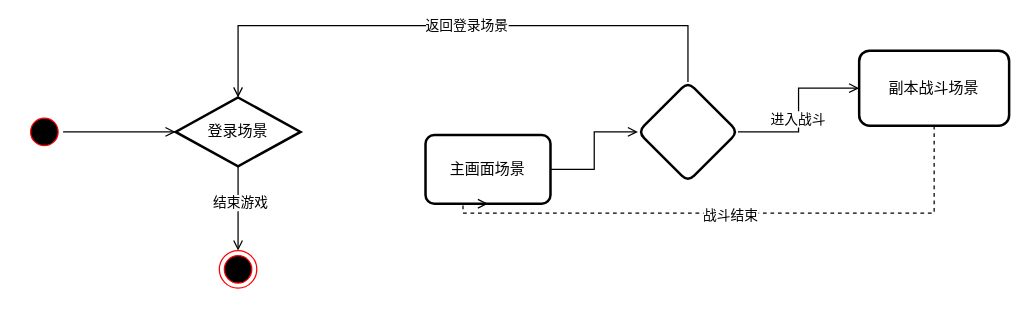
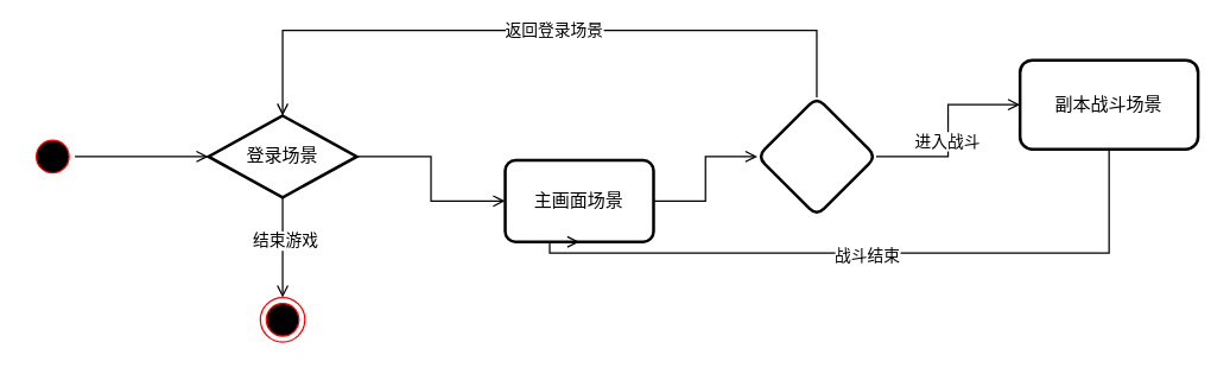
+ <mxCell id="4" value="" style="edgeStyle=orthogonalEdgeStyle;rounded=0;orthogonalLoop=1;jettySize=auto;html=1;endArrow=open;endFill=0;" edge="1" parent="1" source="7" target="9"><mxGeometry relative="1" as="geometry" /></mxCell>
- <mxCell id="15" style="edgeStyle=orthogonalEdgeStyle;rounded=0;orthogonalLoop=1;jettySize=auto;html=1;entryX=0.5;entryY=1;entryDx=0;entryDy=0;endArrow=open;endFill=0;dashed=1;" edge="1" parent="1" source="17" target="9"><mxGeometry relative="1" as="geometry"><Array as="points"><mxPoint x="747" y="170" /><mxPoint x="370" y="170" /></Array></mxGeometry></mxCell>
+ <mxCell id="15" style="edgeStyle=orthogonalEdgeStyle;rounded=0;orthogonalLoop=1;jettySize=auto;html=1;entryX=0.5;entryY=1;entryDx=0;entryDy=0;endArrow=open;endFill=0;" edge="1" parent="1" source="17" target="9"><mxGeometry relative="1" as="geometry"><Array as="points"><mxPoint x="747" y="170" /><mxPoint x="370" y="170" /></Array></mxGeometry></mxCell>
